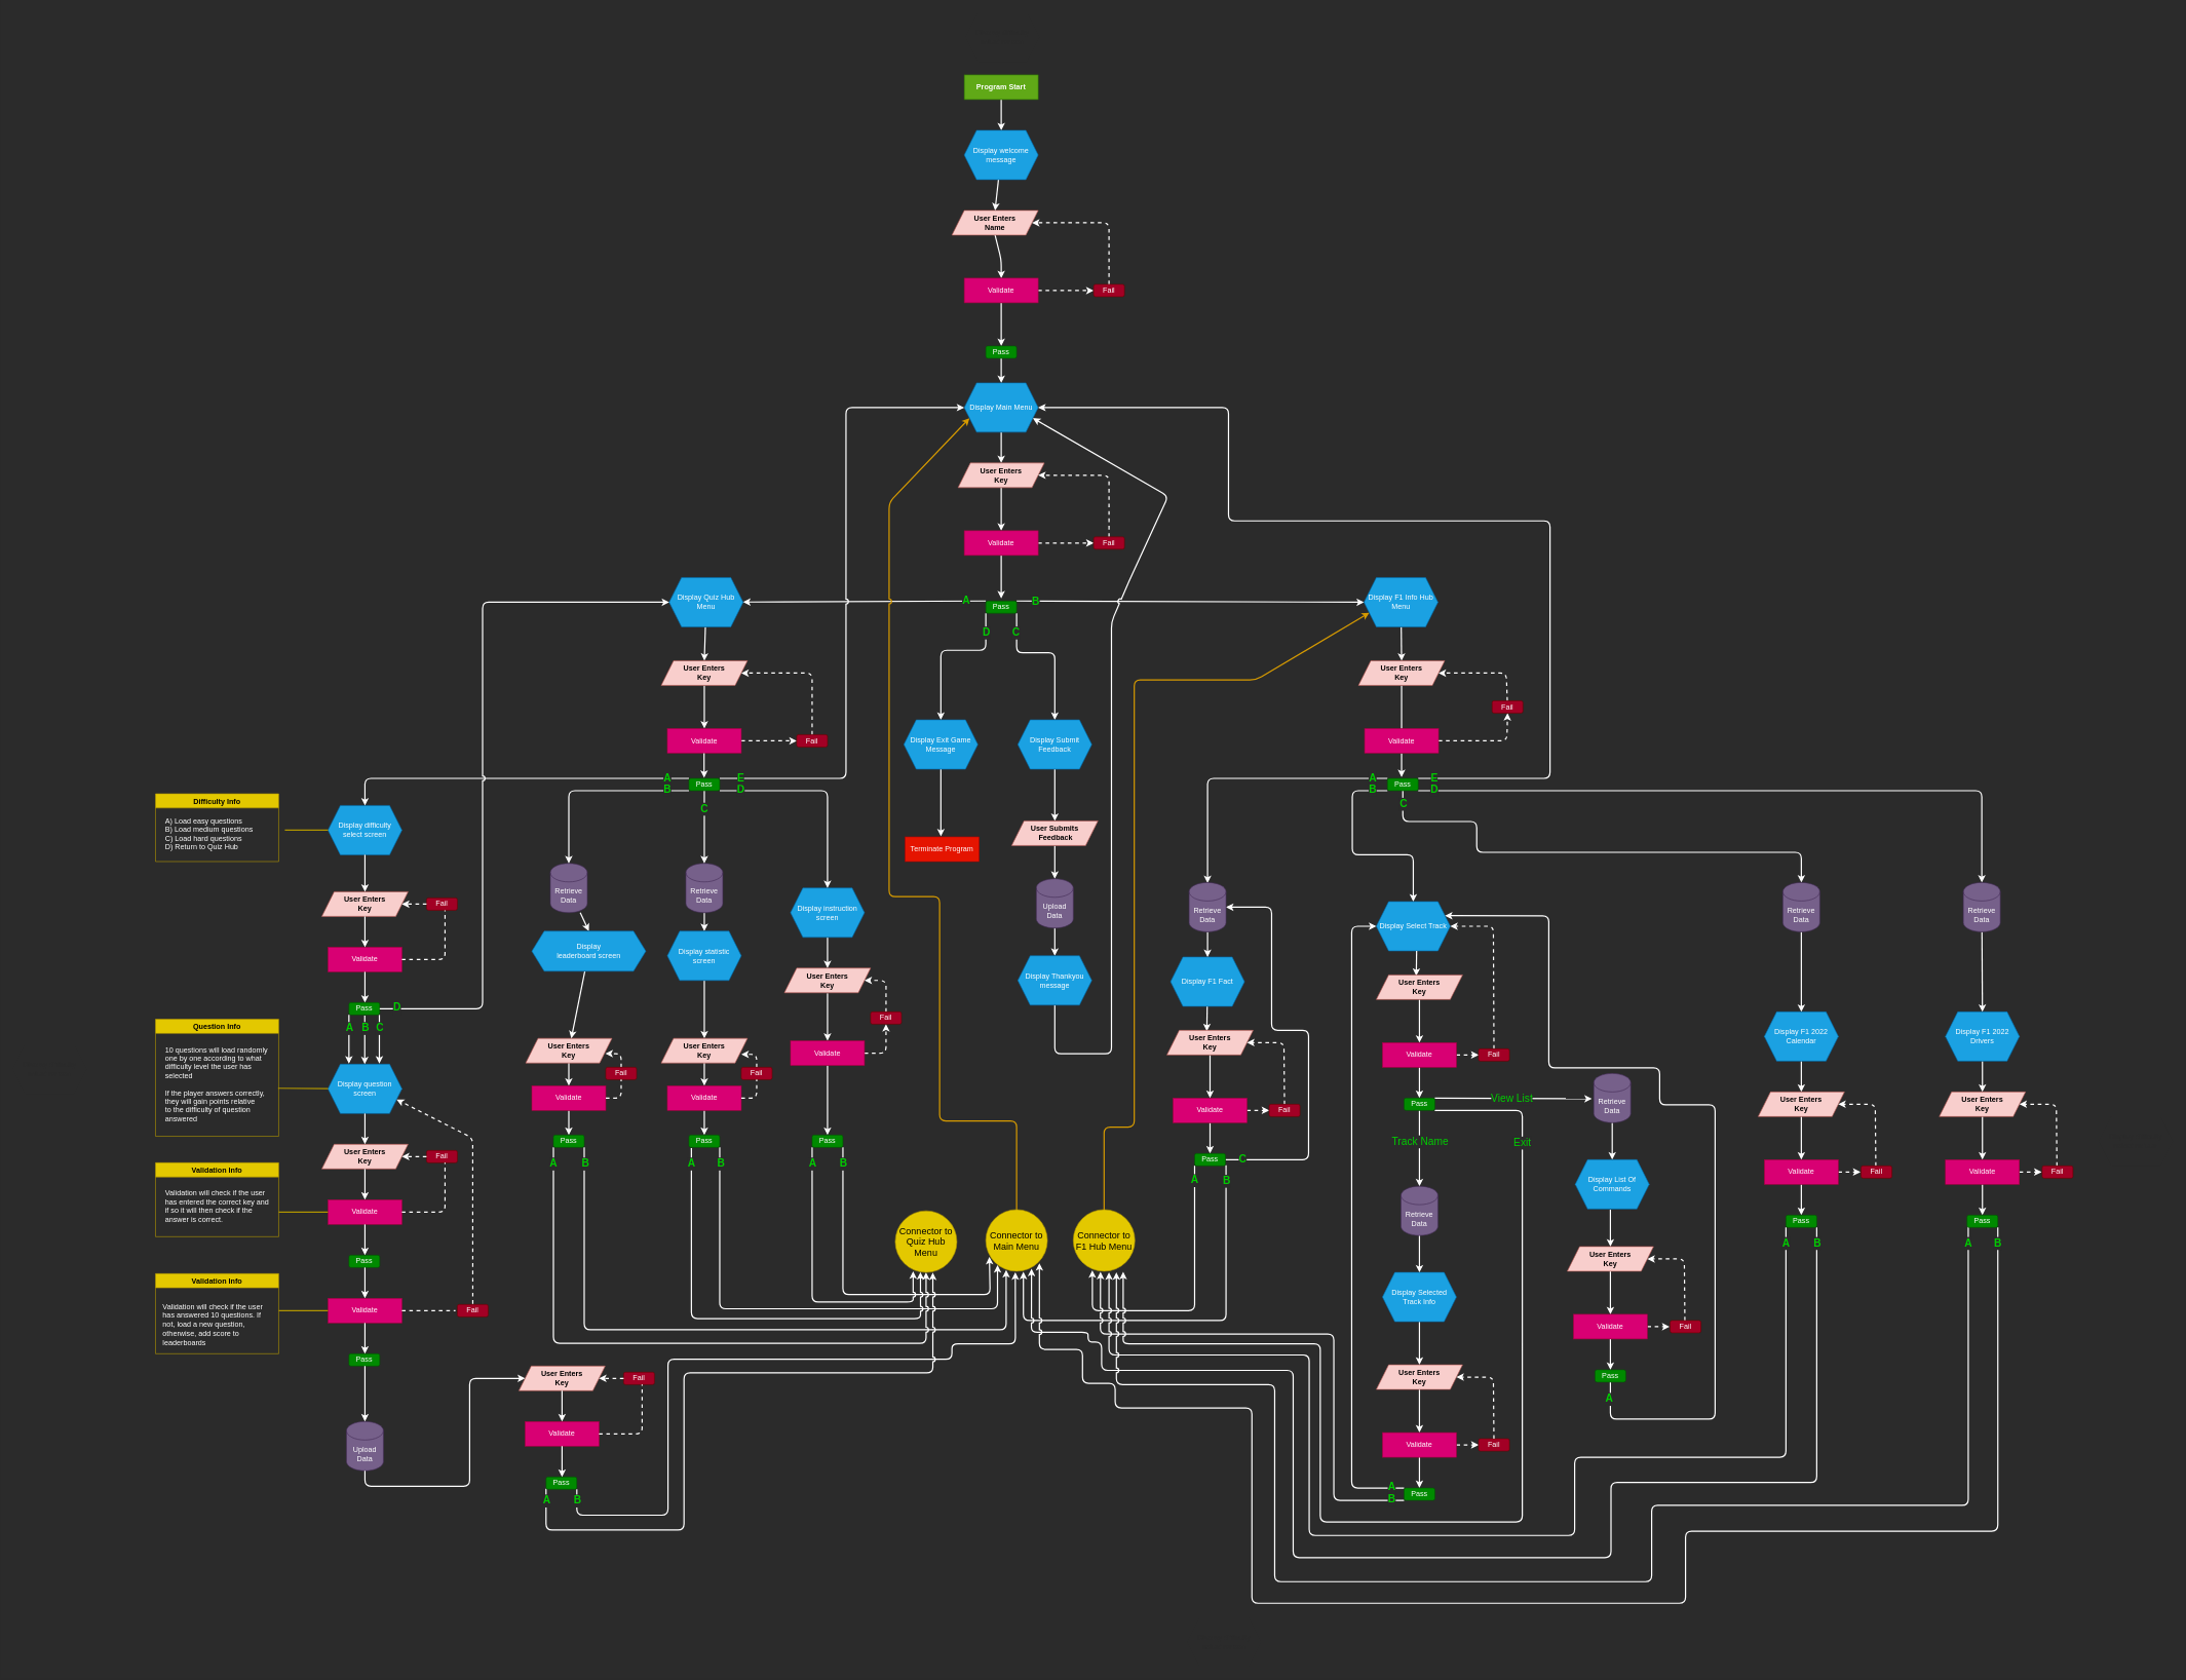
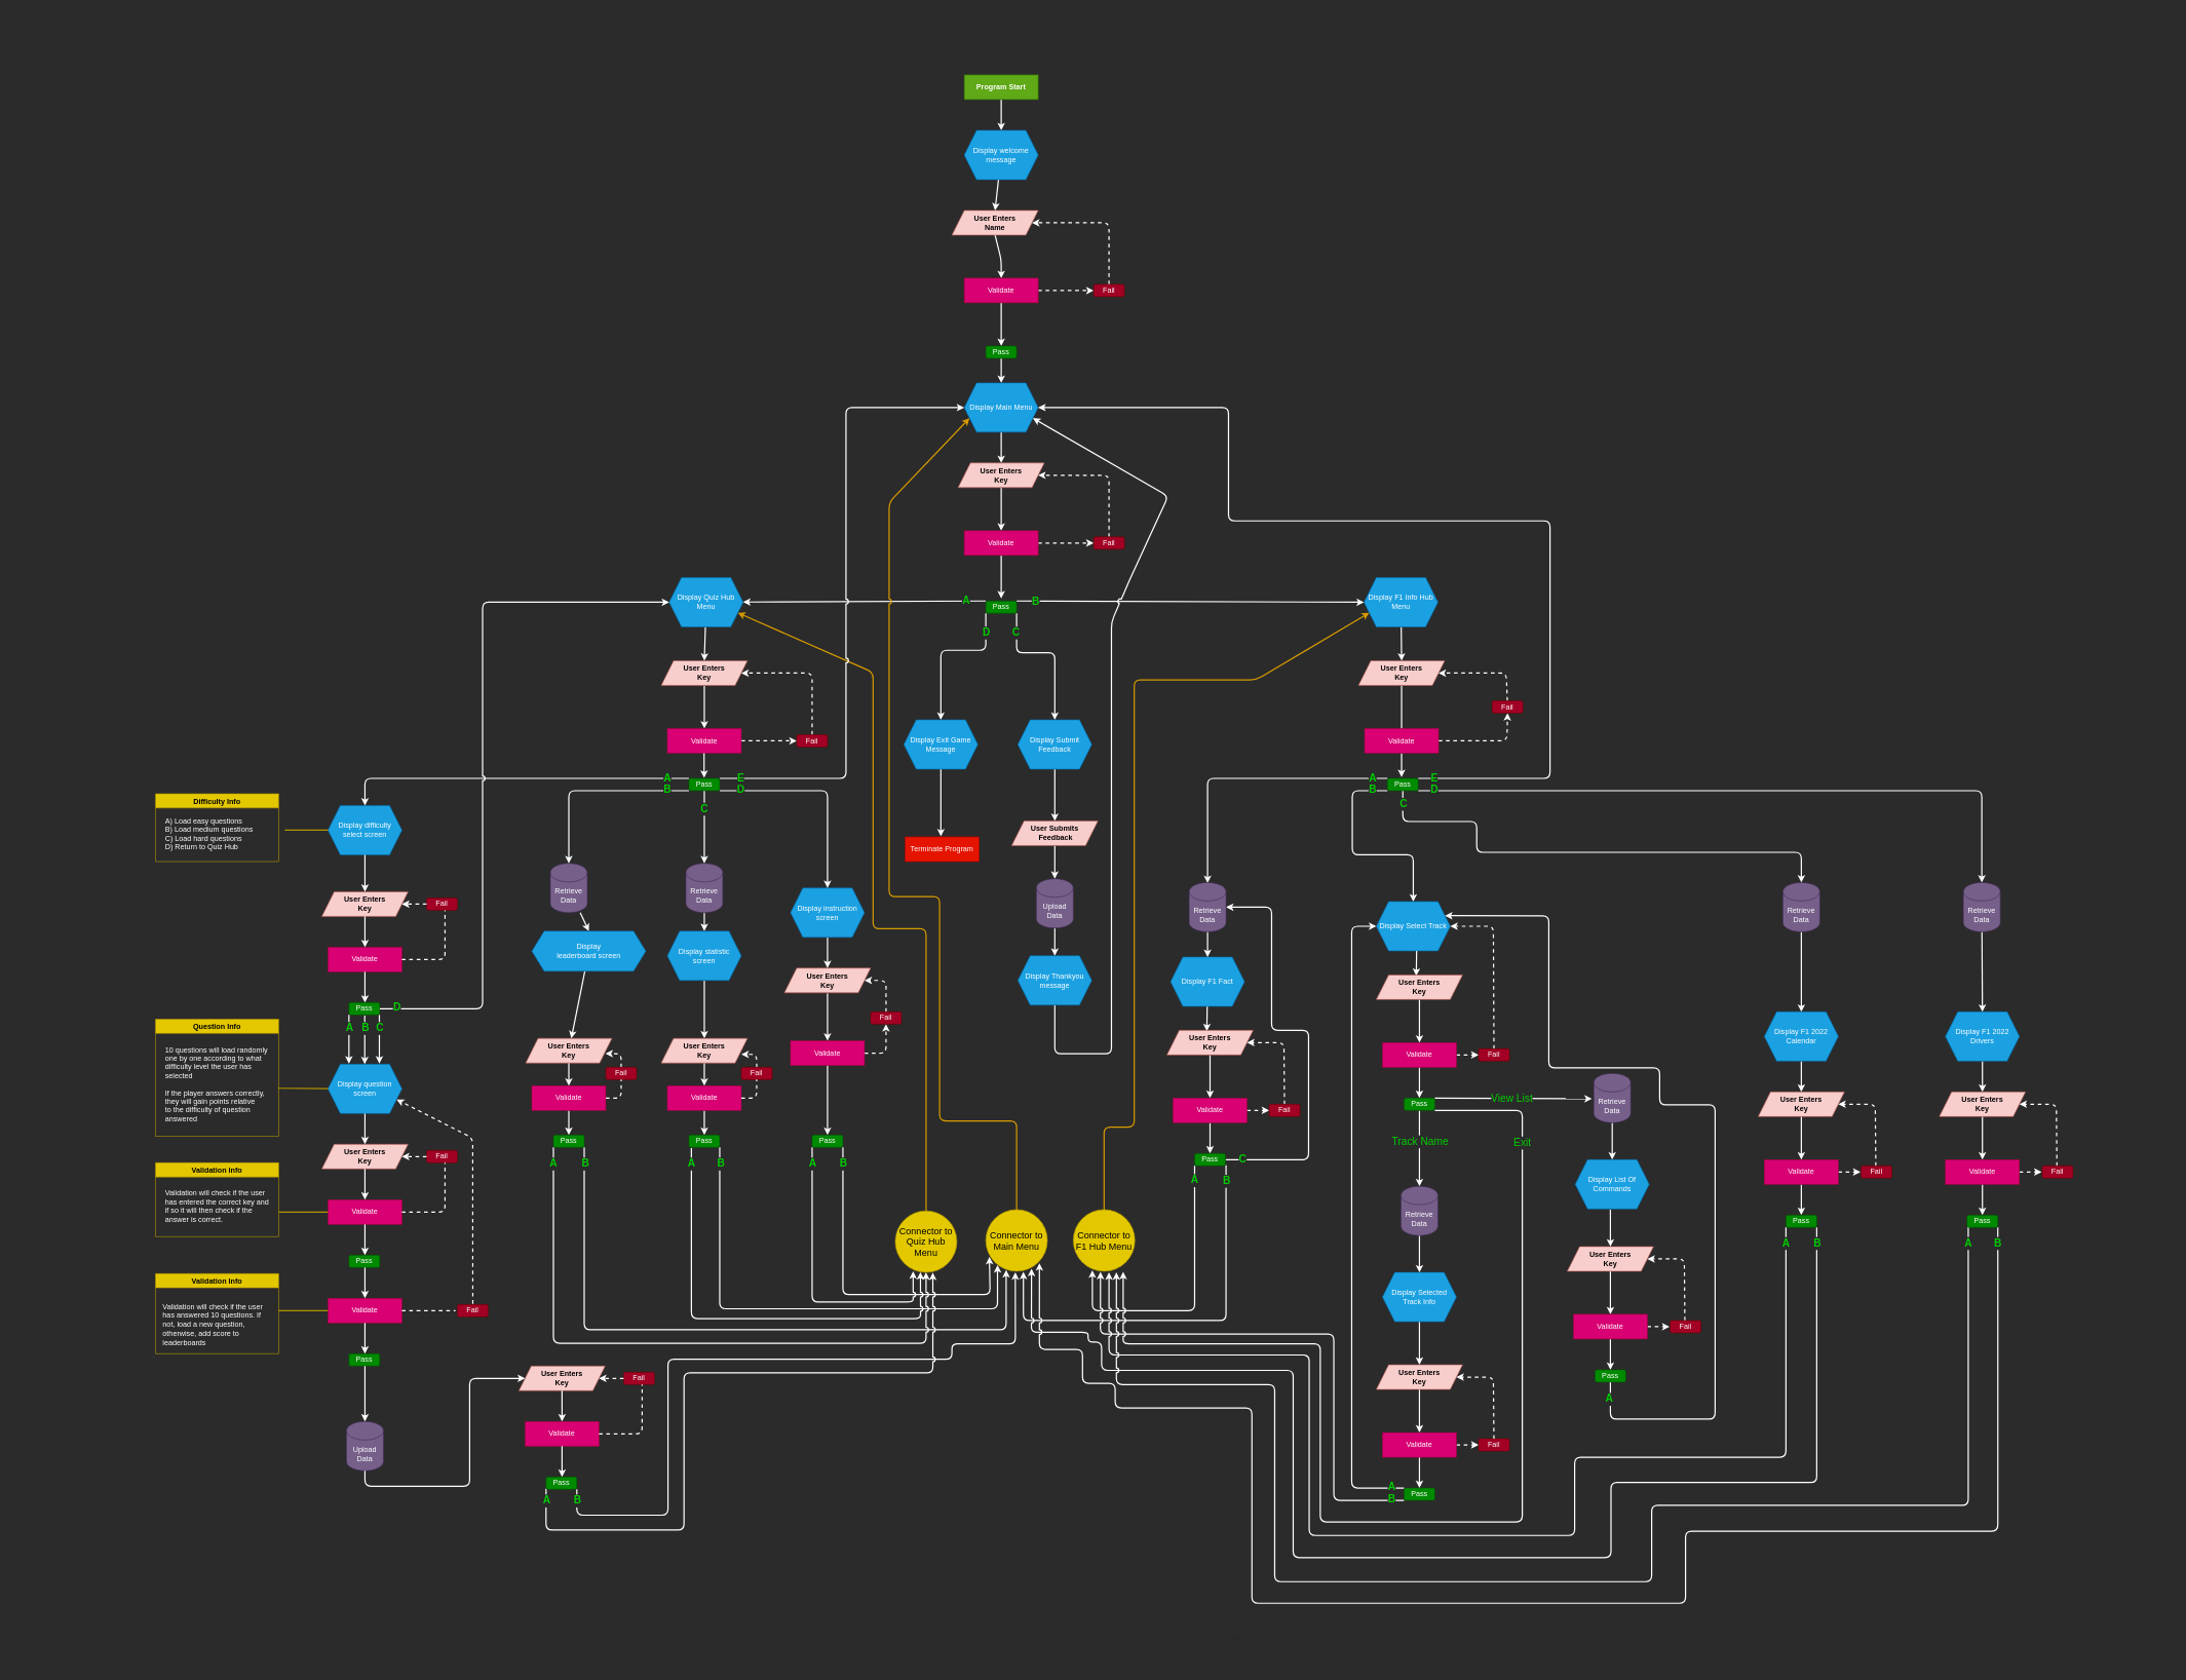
+ <mxCell id="241" style="edgeStyle=none;jumpStyle=arc;html=1;entryX=1;entryY=0.75;entryDx=0;entryDy=0;fontColor=#000000;strokeWidth=2;fillColor=#ffcd28;gradientColor=#ffa500;strokeColor=#d79b00;exitX=0.5;exitY=0;exitDx=0;exitDy=0;" parent="1" source="242" target="39" edge="1"><mxGeometry relative="1" as="geometry"><Array as="points"><mxPoint x="1503" y="1507" /><mxPoint x="1417" y="1507" /><mxPoint x="1417" y="1091" /></Array></mxGeometry></mxCell>
